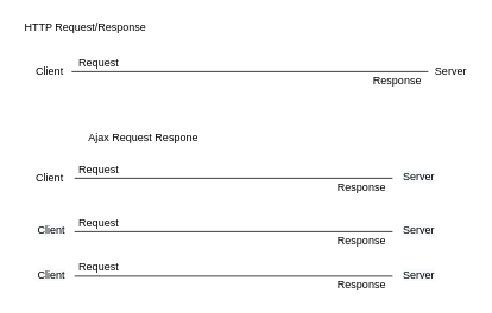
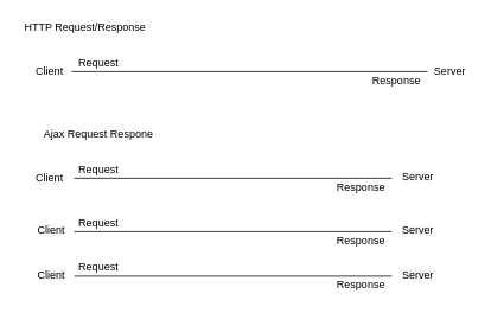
- <mxCell id="8" value="Ajax Request Respone" style="text;html=1;align=center;verticalAlign=middle;resizable=0;points=[];autosize=1;strokeColor=none;fillColor=none;" parent="1" vertex="1"><mxGeometry x="90" y="145" width="140" height="20" as="geometry" /></mxCell>
+ <mxCell id="8" value="Ajax Request Respone" style="text;html=1;align=center;verticalAlign=middle;resizable=0;points=[];autosize=1;strokeColor=none;fillColor=none;" parent="1" vertex="1"><mxGeometry x="40" y="140" width="140" height="20" as="geometry" /></mxCell>
